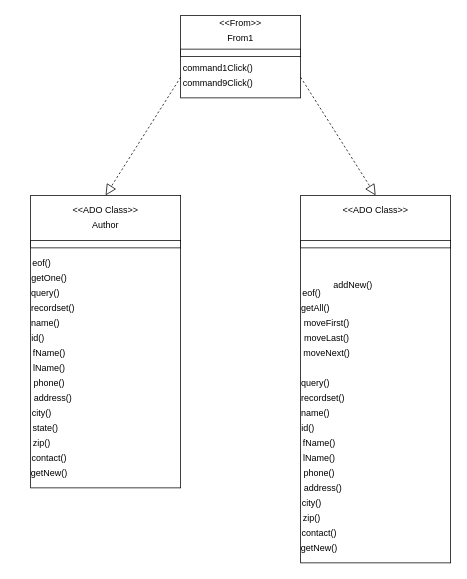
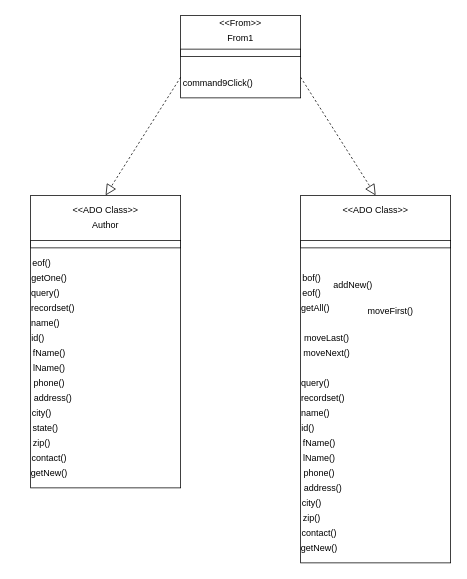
- <mxCell id="12" value="command1Click()" style="text;html=1;strokeColor=none;fillColor=none;align=center;verticalAlign=middle;whiteSpace=wrap;rounded=0;" vertex="1" parent="1"><mxGeometry x="240" y="80" width="100" height="20" as="geometry" /></mxCell>
+ <mxCell id="33" value="bof()" style="text;html=1;strokeColor=none;fillColor=none;align=center;verticalAlign=middle;whiteSpace=wrap;rounded=0;" vertex="1" parent="1"><mxGeometry x="400" y="360" width="30" height="20" as="geometry" /></mxCell>
- <mxCell id="36" value="moveFirst()" style="text;html=1;strokeColor=none;fillColor=none;align=center;verticalAlign=middle;whiteSpace=wrap;rounded=0;" vertex="1" parent="1"><mxGeometry x="400" y="420" width="70" height="20" as="geometry" /></mxCell>
+ <mxCell id="36" value="moveFirst()" style="text;html=1;strokeColor=none;fillColor=none;align=center;verticalAlign=middle;whiteSpace=wrap;rounded=0;" vertex="1" parent="1"><mxGeometry x="485" y="405" width="70" height="20" as="geometry" /></mxCell>
